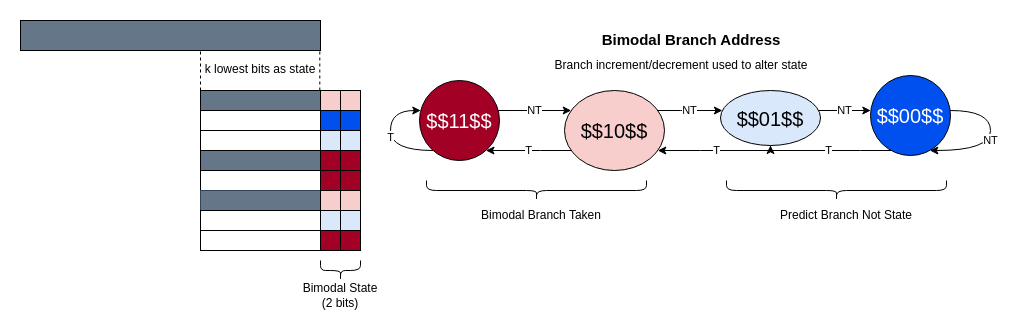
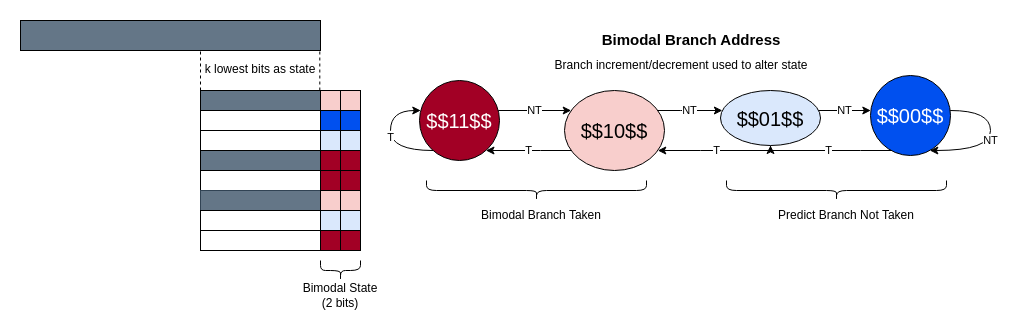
- <mxCell id="47" value="Predict Branch Not State" style="text;html=1;strokeColor=none;fillColor=none;align=center;verticalAlign=middle;whiteSpace=wrap;rounded=0;" vertex="1" parent="1"><mxGeometry x="771" y="200" width="150" height="30" as="geometry" /></mxCell>
+ <mxCell id="47" value="Predict Branch Not Taken" style="text;html=1;strokeColor=none;fillColor=none;align=center;verticalAlign=middle;whiteSpace=wrap;rounded=0;" vertex="1" parent="1"><mxGeometry x="771" y="200" width="150" height="30" as="geometry" /></mxCell>
